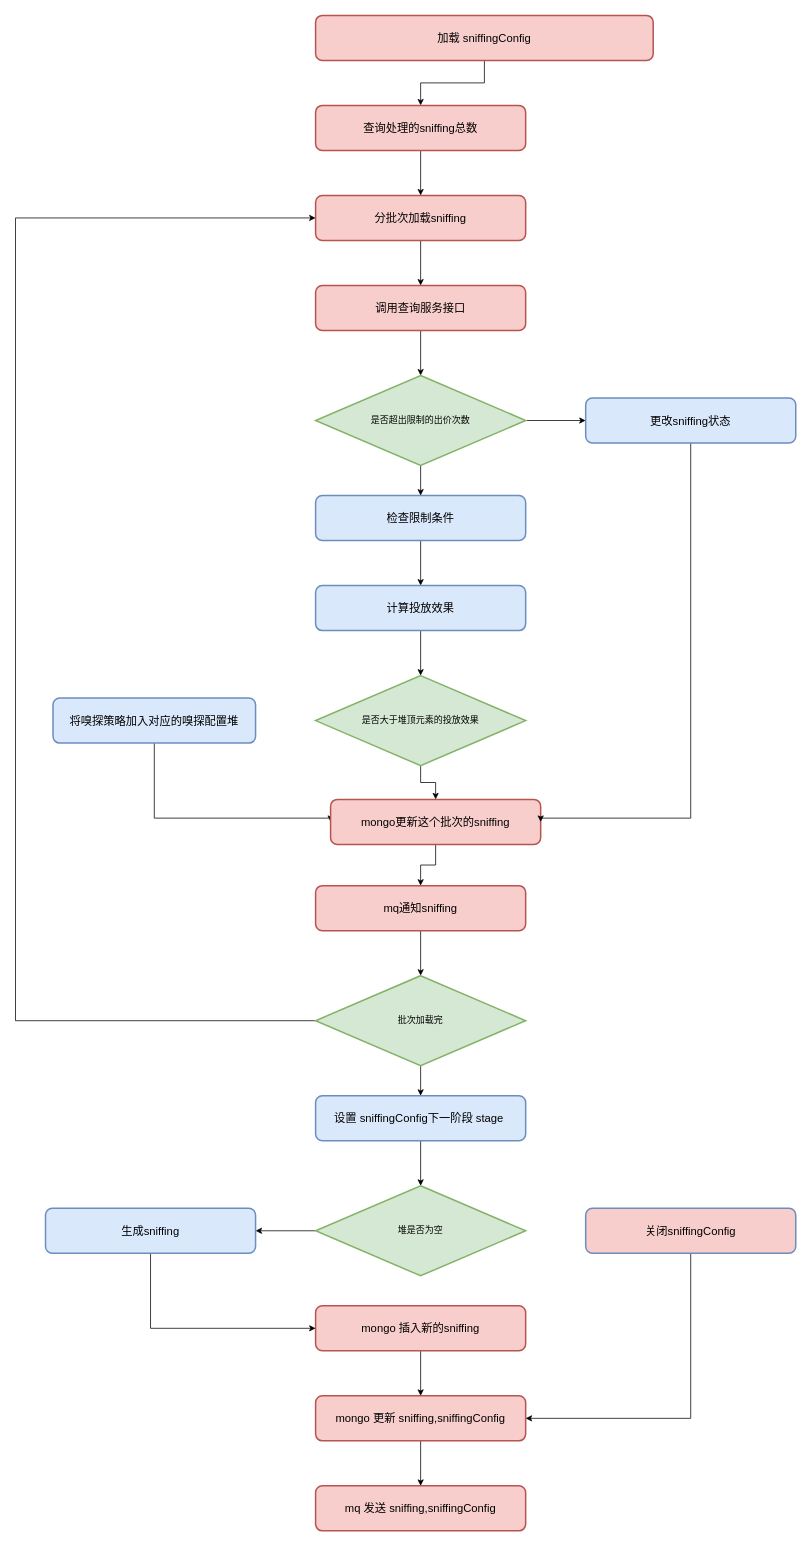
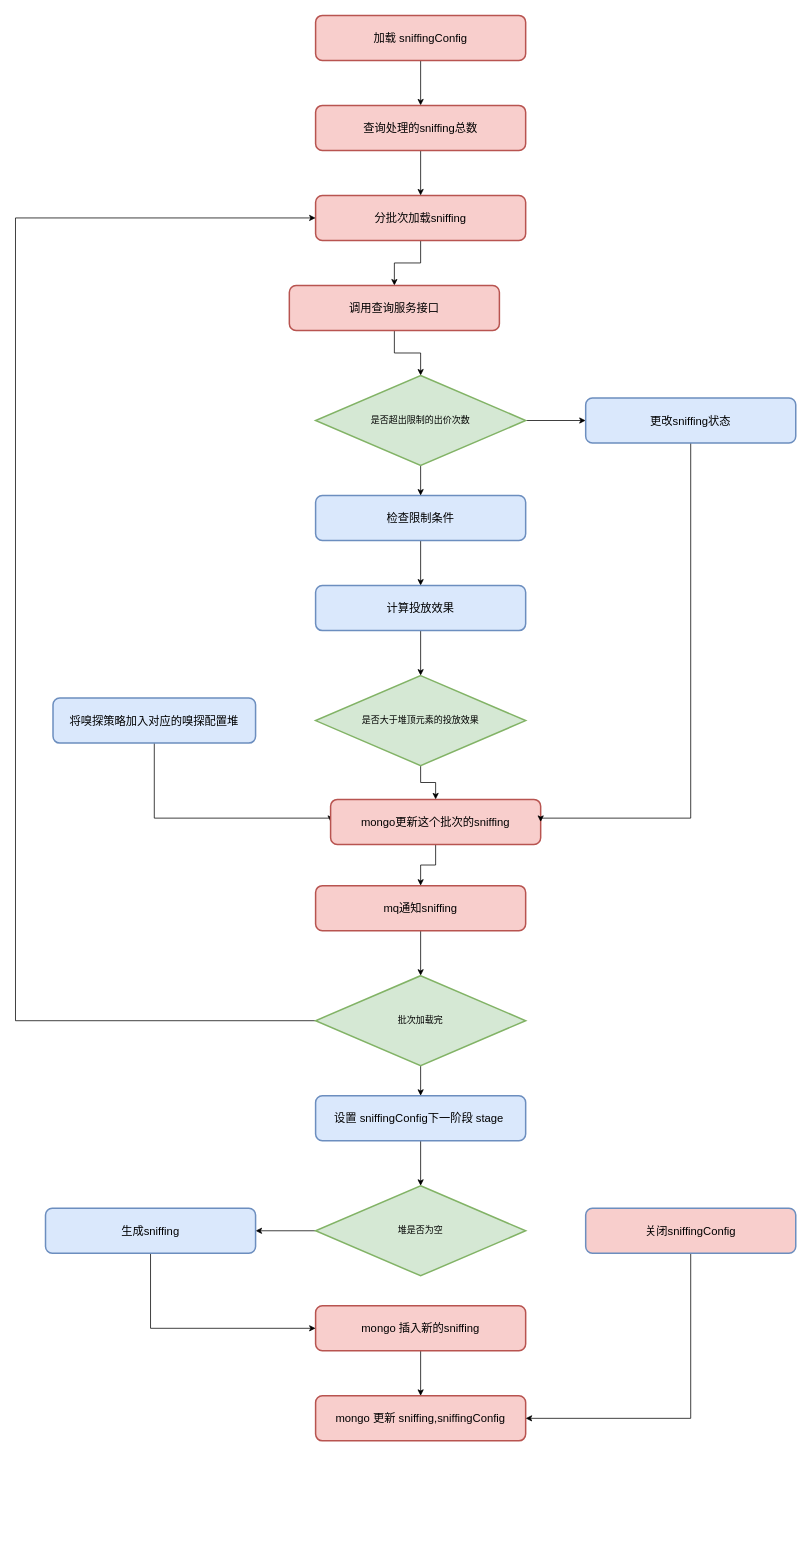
- <mxCell id="7" value="加载 sniffingConfig" style="rounded=1;whiteSpace=wrap;html=1;strokeWidth=2;fillWeight=4;hachureGap=8;hachureAngle=45;fillColor=#f8cecc;strokeColor=#b85450;fontSize=15;" parent="1" vertex="1"><mxGeometry x="420" y="20" width="450" height="60" as="geometry" /></mxCell>
+ <mxCell id="7" value="加载 sniffingConfig" style="rounded=1;whiteSpace=wrap;html=1;strokeWidth=2;fillWeight=4;hachureGap=8;hachureAngle=45;fillColor=#f8cecc;strokeColor=#b85450;fontSize=15;" parent="1" vertex="1"><mxGeometry x="420" y="20" width="280" height="60" as="geometry" /></mxCell>
- <mxCell id="5" value="调用查询服务接口" style="rounded=1;whiteSpace=wrap;html=1;strokeWidth=2;fillWeight=4;hachureGap=8;hachureAngle=45;fillColor=#f8cecc;strokeColor=#b85450;fontSize=15;" parent="1" vertex="1"><mxGeometry x="420" y="380" width="280" height="60" as="geometry" /></mxCell>
+ <mxCell id="5" value="调用查询服务接口" style="rounded=1;whiteSpace=wrap;html=1;strokeWidth=2;fillWeight=4;hachureGap=8;hachureAngle=45;fillColor=#f8cecc;strokeColor=#b85450;fontSize=15;" parent="1" vertex="1"><mxGeometry x="385" y="380" width="280" height="60" as="geometry" /></mxCell>
- <mxCell id="16" value="" style="edgeStyle=orthogonalEdgeStyle;rounded=0;orthogonalLoop=1;jettySize=auto;html=1;" edge="1" parent="1" source="17" target="18"><mxGeometry relative="1" as="geometry" /></mxCell>
- <mxCell id="18" value="mq 发送 sniffing,sniffingConfig" style="rounded=1;whiteSpace=wrap;html=1;strokeWidth=2;fillWeight=4;hachureGap=8;hachureAngle=45;fillColor=#f8cecc;strokeColor=#b85450;fontSize=15;" parent="1" vertex="1"><mxGeometry x="420" y="1980" width="280" height="60" as="geometry" /></mxCell>
